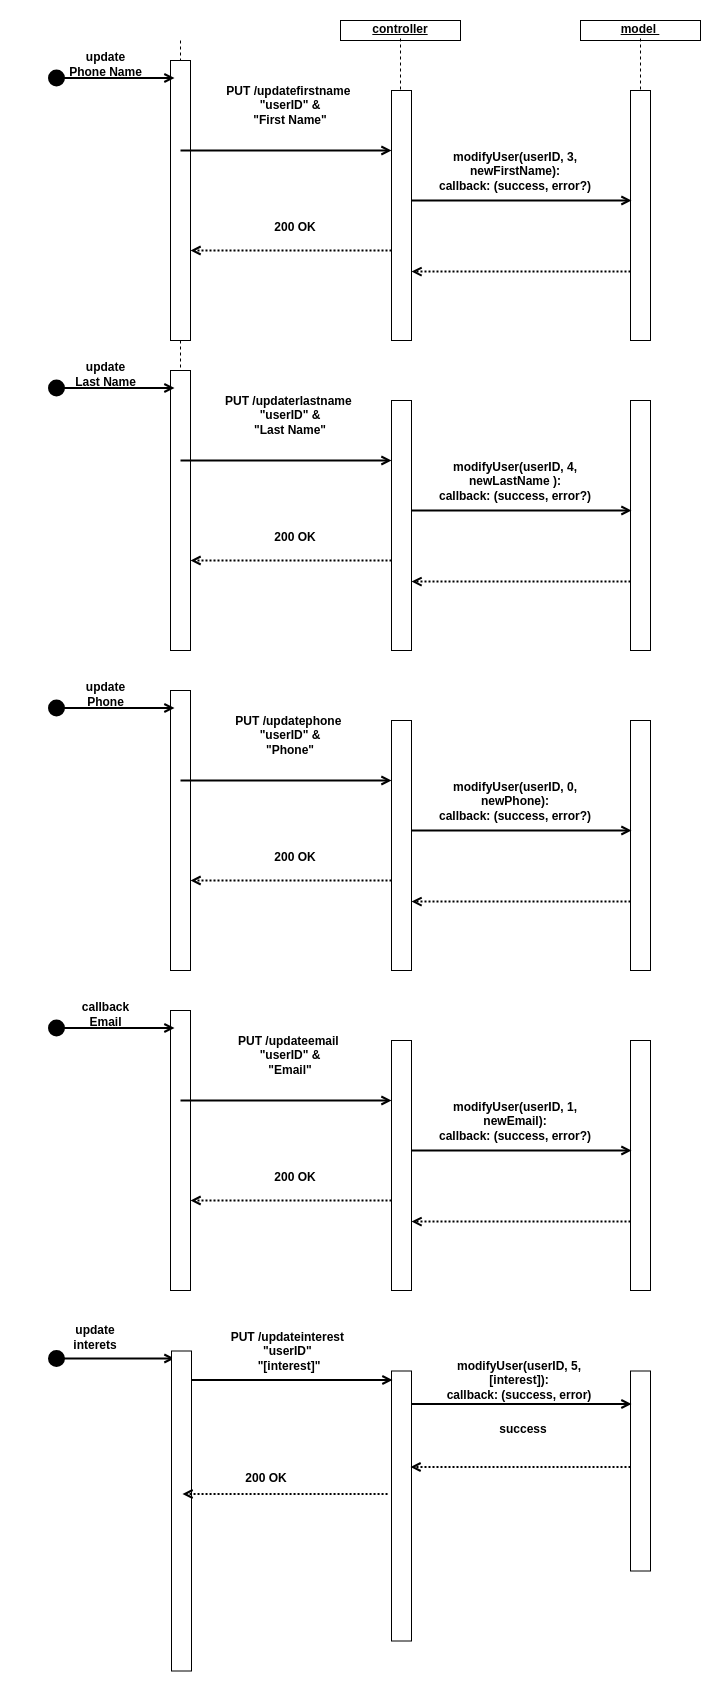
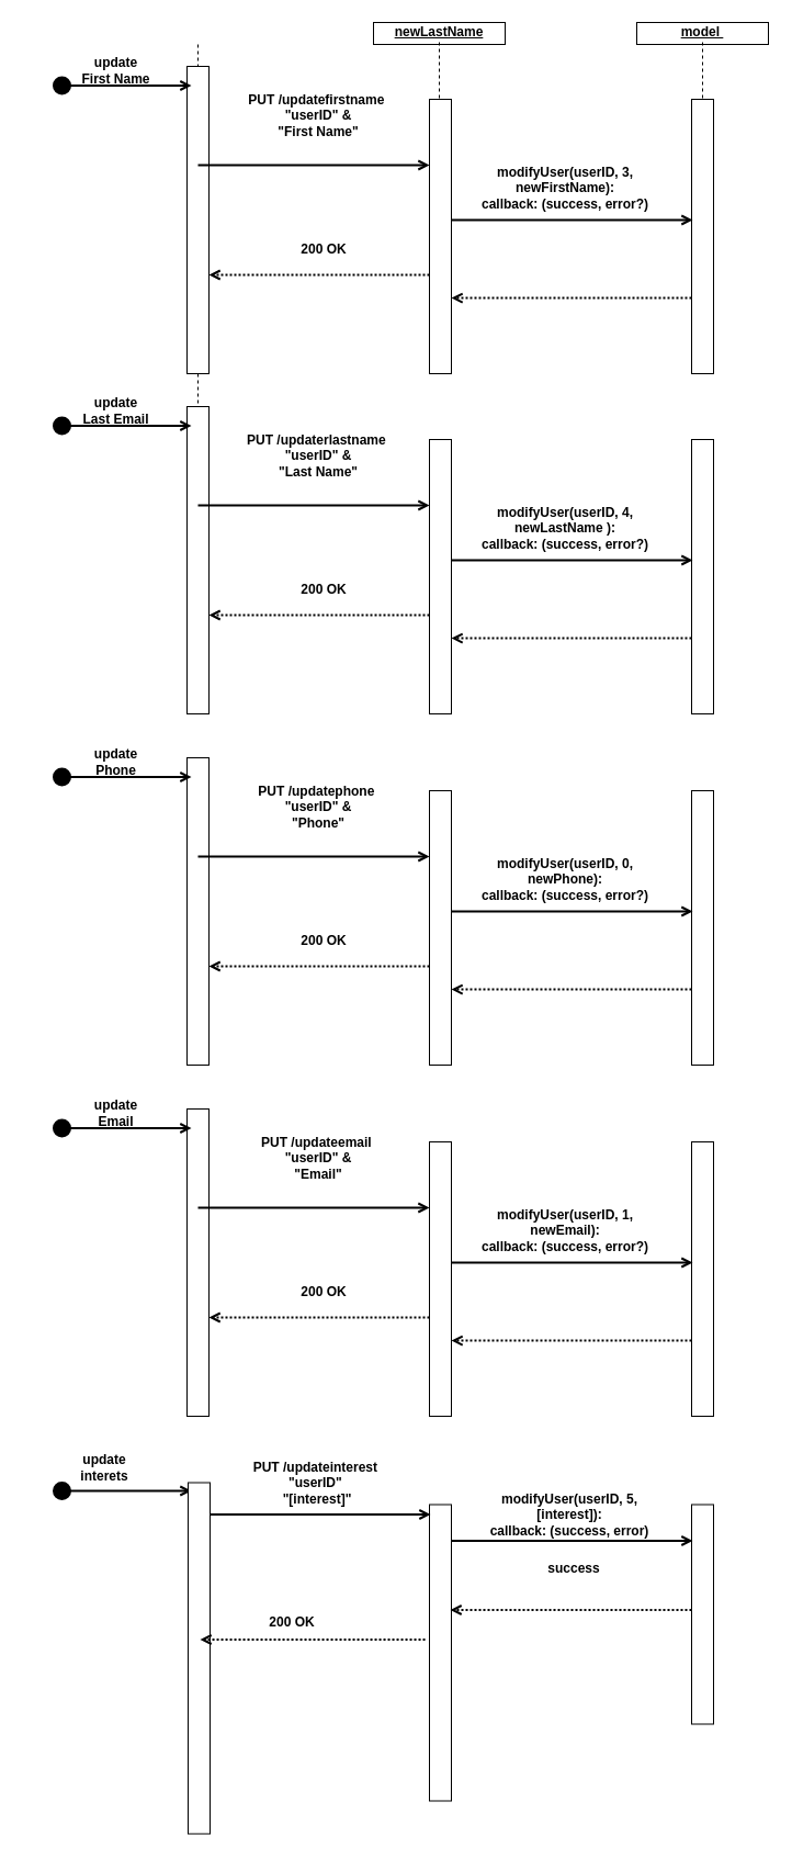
- <mxCell id="6" value="&lt;div style='width: 117.0px;height:auto;word-break: break-word;'&gt;&lt;div align=&quot;center&quot;&gt;&lt;span style=&quot;font-size: 12px; font-family: Arial; white-space: pre-wrap; font-weight: bold; text-decoration: underline; line-height: 14px; color: rgb(0, 0, 0);&quot;&gt;controller&lt;/span&gt;&lt;/div&gt;&lt;/div&gt;" style="shape=rect;shadow=0;strokeWidth=1;fillColor=#FFFFFF;strokeColor=#000000;opacity=100.0;html=1;nl2Br=0;verticalAlign=top;align=center;spacingLeft=0.0;spacingRight=0;spacingTop=-5.0;spacingBottom=2;whiteSpace=wrap;gliffyId=7;" vertex="1" parent="5"><mxGeometry width="120" height="20" as="geometry" /></mxCell>
+ <mxCell id="6" value="&lt;div style='width: 117.0px;height:auto;word-break: break-word;'&gt;&lt;div align=&quot;center&quot;&gt;&lt;span style=&quot;font-size: 12px; font-family: Arial; white-space: pre-wrap; font-weight: bold; text-decoration: underline; line-height: 14px; color: rgb(0, 0, 0);&quot;&gt;newLastName&lt;/span&gt;&lt;/div&gt;&lt;/div&gt;" style="shape=rect;shadow=0;strokeWidth=1;fillColor=#FFFFFF;strokeColor=#000000;opacity=100.0;html=1;nl2Br=0;verticalAlign=top;align=center;spacingLeft=0.0;spacingRight=0;spacingTop=-5.0;spacingBottom=2;whiteSpace=wrap;gliffyId=7;" vertex="1" parent="5"><mxGeometry width="120" height="20" as="geometry" /></mxCell>
- <mxCell id="13" value="&lt;div style=&quot;width: 147.0px ; height: auto ; word-break: break-word&quot;&gt;&lt;div align=&quot;center&quot;&gt;&lt;span style=&quot;font-size: 12px ; font-family: &amp;#34;arial&amp;#34; ; white-space: pre-wrap ; font-weight: bold ; line-height: 14px ; color: rgb(0 , 0 , 0)&quot;&gt;update&lt;/span&gt;&lt;/div&gt;&lt;div align=&quot;center&quot;&gt;&lt;span style=&quot;font-size: 12px ; font-family: &amp;#34;arial&amp;#34; ; white-space: pre-wrap ; font-weight: bold ; line-height: 14px ; color: rgb(0 , 0 , 0)&quot;&gt;Phone Name&lt;/span&gt;&lt;/div&gt;&lt;/div&gt;" style="text;html=1;nl2Br=0;html=1;nl2Br=0;verticalAlign=middle;align=center;spacingLeft=0.0;spacingRight=0;whiteSpace=wrap;gliffyId=18;" vertex="1" parent="1"><mxGeometry x="30" y="50" width="151" height="27.5" as="geometry" /></mxCell>
+ <mxCell id="13" value="&lt;div style=&quot;width: 147.0px ; height: auto ; word-break: break-word&quot;&gt;&lt;div align=&quot;center&quot;&gt;&lt;span style=&quot;font-size: 12px ; font-family: &amp;#34;arial&amp;#34; ; white-space: pre-wrap ; font-weight: bold ; line-height: 14px ; color: rgb(0 , 0 , 0)&quot;&gt;update&lt;/span&gt;&lt;/div&gt;&lt;div align=&quot;center&quot;&gt;&lt;span style=&quot;font-size: 12px ; font-family: &amp;#34;arial&amp;#34; ; white-space: pre-wrap ; font-weight: bold ; line-height: 14px ; color: rgb(0 , 0 , 0)&quot;&gt;First Name&lt;/span&gt;&lt;/div&gt;&lt;/div&gt;" style="text;html=1;nl2Br=0;html=1;nl2Br=0;verticalAlign=middle;align=center;spacingLeft=0.0;spacingRight=0;whiteSpace=wrap;gliffyId=18;" vertex="1" parent="1"><mxGeometry x="30" y="50" width="151" height="27.5" as="geometry" /></mxCell>
- <mxCell id="26" value="&lt;div style=&quot;width: 147.0px ; height: auto ; word-break: break-word&quot;&gt;&lt;div align=&quot;center&quot;&gt;&lt;span style=&quot;font-size: 12px ; font-family: &amp;#34;arial&amp;#34; ; white-space: pre-wrap ; font-weight: bold ; line-height: 14px ; color: rgb(0 , 0 , 0)&quot;&gt;update&lt;/span&gt;&lt;/div&gt;&lt;div align=&quot;center&quot;&gt;&lt;span style=&quot;font-size: 12px ; font-family: &amp;#34;arial&amp;#34; ; white-space: pre-wrap ; font-weight: bold ; line-height: 14px ; color: rgb(0 , 0 , 0)&quot;&gt;Last Name&lt;/span&gt;&lt;/div&gt;&lt;/div&gt;" style="text;html=1;nl2Br=0;html=1;nl2Br=0;verticalAlign=middle;align=center;spacingLeft=0.0;spacingRight=0;whiteSpace=wrap;gliffyId=18;" vertex="1" parent="1"><mxGeometry x="30" y="360" width="151" height="27.5" as="geometry" /></mxCell>
+ <mxCell id="26" value="&lt;div style=&quot;width: 147.0px ; height: auto ; word-break: break-word&quot;&gt;&lt;div align=&quot;center&quot;&gt;&lt;span style=&quot;font-size: 12px ; font-family: &amp;#34;arial&amp;#34; ; white-space: pre-wrap ; font-weight: bold ; line-height: 14px ; color: rgb(0 , 0 , 0)&quot;&gt;update&lt;/span&gt;&lt;/div&gt;&lt;div align=&quot;center&quot;&gt;&lt;span style=&quot;font-size: 12px ; font-family: &amp;#34;arial&amp;#34; ; white-space: pre-wrap ; font-weight: bold ; line-height: 14px ; color: rgb(0 , 0 , 0)&quot;&gt;Last Email&lt;/span&gt;&lt;/div&gt;&lt;/div&gt;" style="text;html=1;nl2Br=0;html=1;nl2Br=0;verticalAlign=middle;align=center;spacingLeft=0.0;spacingRight=0;whiteSpace=wrap;gliffyId=18;" vertex="1" parent="1"><mxGeometry x="30" y="360" width="151" height="27.5" as="geometry" /></mxCell>
- <mxCell id="52" value="&lt;div style=&quot;width: 147.0px ; height: auto ; word-break: break-word&quot;&gt;&lt;div align=&quot;center&quot;&gt;&lt;span style=&quot;font-size: 12px ; font-family: &amp;#34;arial&amp;#34; ; white-space: pre-wrap ; font-weight: bold ; line-height: 14px ; color: rgb(0 , 0 , 0)&quot;&gt;callback&lt;/span&gt;&lt;/div&gt;&lt;div align=&quot;center&quot;&gt;&lt;font face=&quot;arial&quot;&gt;&lt;span style=&quot;white-space: pre-wrap&quot;&gt;&lt;b&gt;Email&lt;/b&gt;&lt;/span&gt;&lt;/font&gt;&lt;/div&gt;&lt;/div&gt;" style="text;html=1;nl2Br=0;html=1;nl2Br=0;verticalAlign=middle;align=center;spacingLeft=0.0;spacingRight=0;whiteSpace=wrap;gliffyId=18;" vertex="1" parent="1"><mxGeometry x="30" y="1000" width="151" height="27.5" as="geometry" /></mxCell>
+ <mxCell id="52" value="&lt;div style=&quot;width: 147.0px ; height: auto ; word-break: break-word&quot;&gt;&lt;div align=&quot;center&quot;&gt;&lt;span style=&quot;font-size: 12px ; font-family: &amp;#34;arial&amp;#34; ; white-space: pre-wrap ; font-weight: bold ; line-height: 14px ; color: rgb(0 , 0 , 0)&quot;&gt;update&lt;/span&gt;&lt;/div&gt;&lt;div align=&quot;center&quot;&gt;&lt;font face=&quot;arial&quot;&gt;&lt;span style=&quot;white-space: pre-wrap&quot;&gt;&lt;b&gt;Email&lt;/b&gt;&lt;/span&gt;&lt;/font&gt;&lt;/div&gt;&lt;/div&gt;" style="text;html=1;nl2Br=0;html=1;nl2Br=0;verticalAlign=middle;align=center;spacingLeft=0.0;spacingRight=0;whiteSpace=wrap;gliffyId=18;" vertex="1" parent="1"><mxGeometry x="30" y="1000" width="151" height="27.5" as="geometry" /></mxCell>
